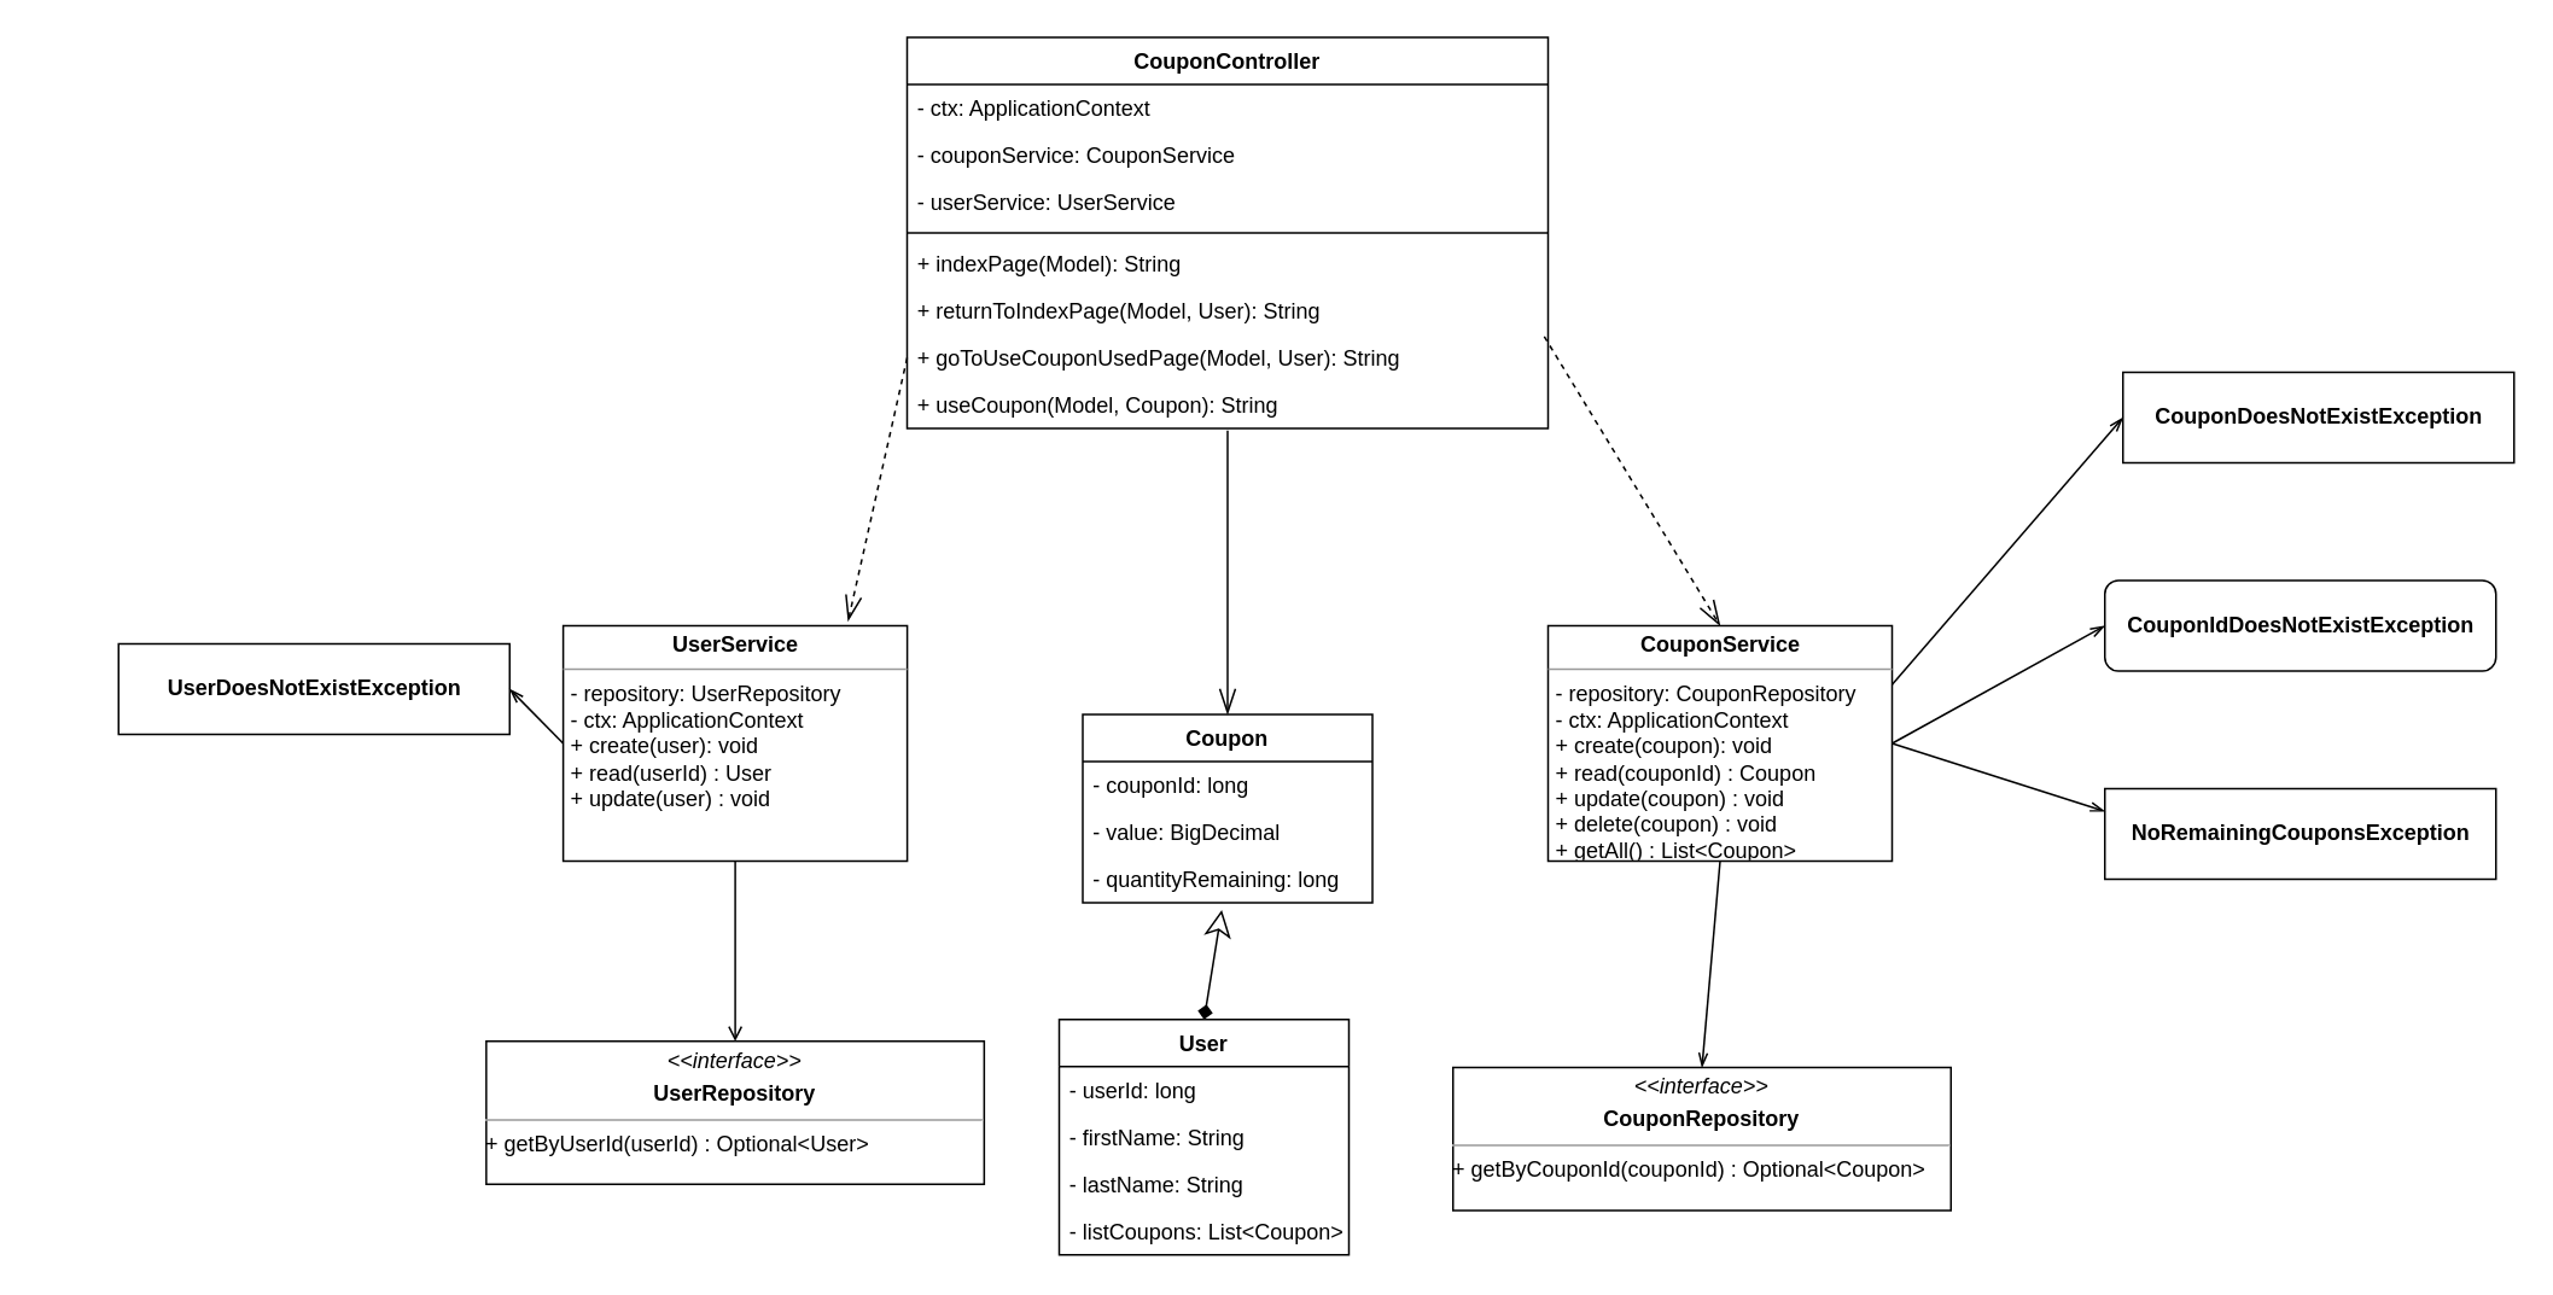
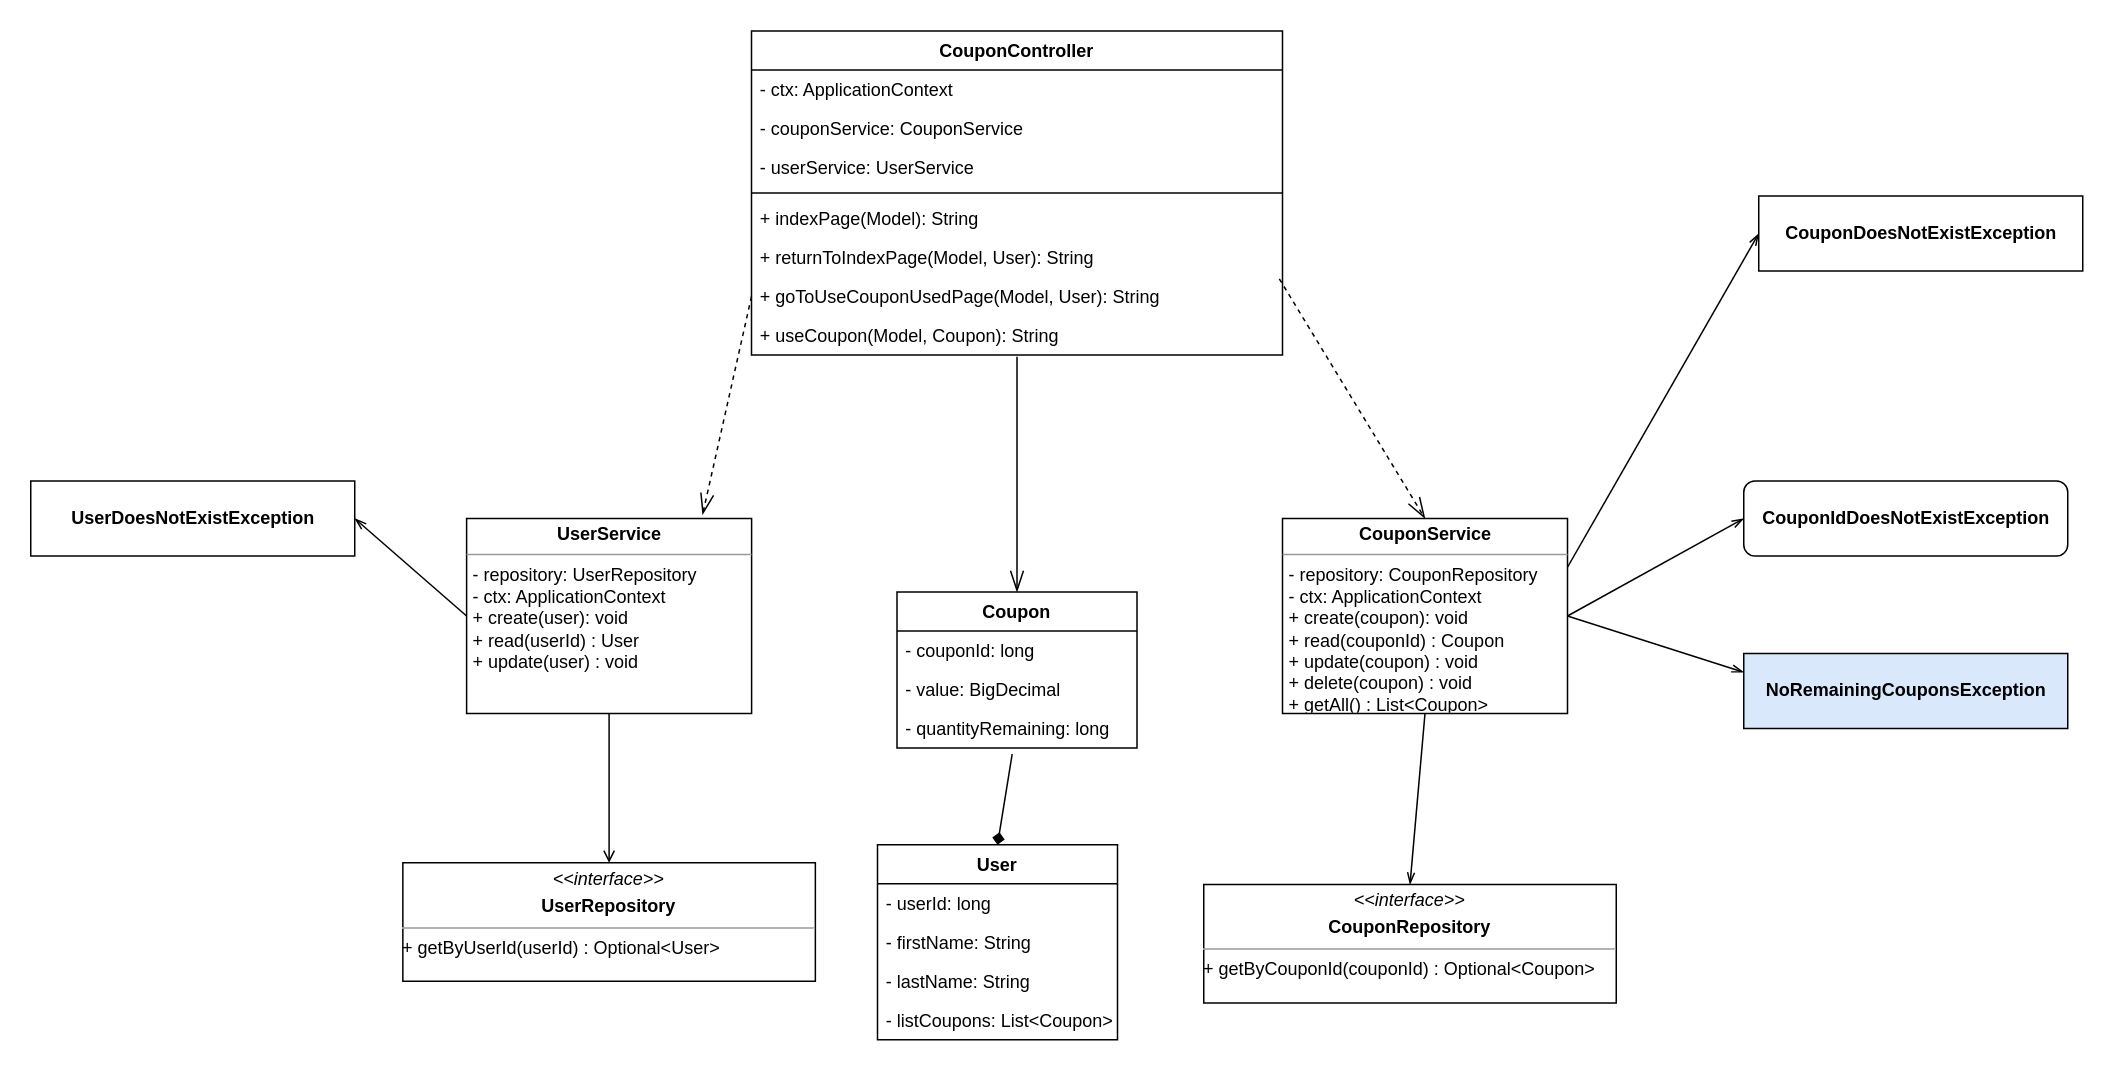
- <mxCell id="36" value="&lt;b&gt;CouponDoesNotExistException&lt;/b&gt;" style="html=1;" vertex="1" parent="1"><mxGeometry x="1172" y="205" width="216" height="50" as="geometry" /></mxCell>
+ <mxCell id="36" value="&lt;b&gt;CouponDoesNotExistException&lt;/b&gt;" style="html=1;" vertex="1" parent="1"><mxGeometry x="1172" y="130" width="216" height="50" as="geometry" /></mxCell>
- <mxCell id="34" value="&lt;b&gt;UserDoesNotExistException&lt;/b&gt;" style="html=1;" vertex="1" parent="1"><mxGeometry x="65" y="355" width="216" height="50" as="geometry" /></mxCell>
+ <mxCell id="34" value="&lt;b&gt;UserDoesNotExistException&lt;/b&gt;" style="html=1;" vertex="1" parent="1"><mxGeometry x="20" y="320" width="216" height="50" as="geometry" /></mxCell>
- <mxCell id="31" value="&lt;b&gt;NoRemainingCouponsException&lt;/b&gt;" style="html=1;" vertex="1" parent="1"><mxGeometry x="1162" y="435" width="216" height="50" as="geometry" /></mxCell>
+ <mxCell id="31" value="&lt;b&gt;NoRemainingCouponsException&lt;/b&gt;" style="html=1;fillColor=#dae8fc;" vertex="1" parent="1"><mxGeometry x="1162" y="435" width="216" height="50" as="geometry" /></mxCell>
- <mxCell id="11" value="" style="endArrow=classic;endFill=0;endSize=12;html=1;exitX=0.5;exitY=0;exitDx=0;exitDy=0;startArrow=diamond;startFill=1;entryX=0.48;entryY=1.154;entryDx=0;entryDy=0;entryPerimeter=0;" parent="1" source="2" edge="1" target="10"><mxGeometry width="160" relative="1" as="geometry"><mxPoint x="452" y="-74" as="sourcePoint" /><mxPoint x="402" y="446" as="targetPoint" /></mxGeometry></mxCell>
+ <mxCell id="11" value="" style="endArrow=none;endFill=0;endSize=12;html=1;exitX=0.5;exitY=0;exitDx=0;exitDy=0;startArrow=diamond;startFill=1;entryX=0.48;entryY=1.154;entryDx=0;entryDy=0;entryPerimeter=0;" parent="1" source="2" edge="1" target="10"><mxGeometry width="160" relative="1" as="geometry"><mxPoint x="452" y="-74" as="sourcePoint" /><mxPoint x="402" y="446" as="targetPoint" /></mxGeometry></mxCell>
